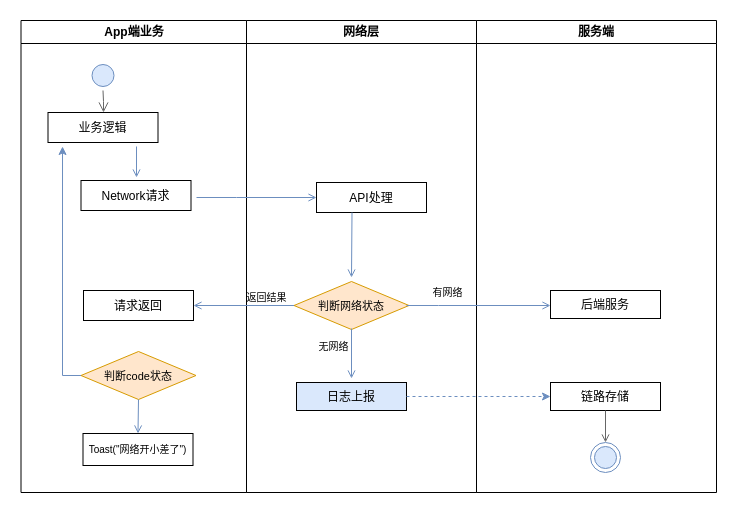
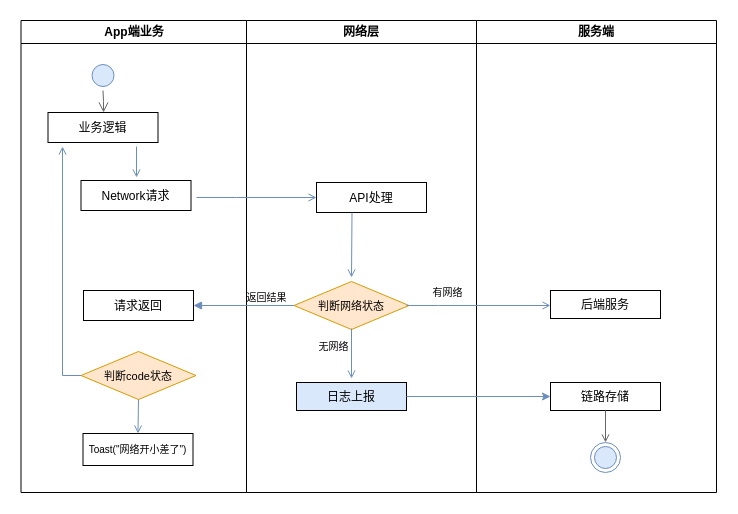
- <mxCell id="10" value="" style="endArrow=classic;strokeColor=#6c8ebf;endFill=1;rounded=0;entryX=0.132;entryY=1.133;entryDx=0;entryDy=0;entryPerimeter=0;fillColor=#dae8fc;exitX=0;exitY=0.5;exitDx=0;exitDy=0;" parent="2" source="9" target="5" edge="1"><mxGeometry relative="1" as="geometry"><mxPoint x="56.5" y="310" as="sourcePoint" /><mxPoint x="35.5" y="371" as="targetPoint" /><Array as="points"><mxPoint x="41.5" y="355" /></Array></mxGeometry></mxCell>
+ <mxCell id="10" value="" style="endArrow=open;strokeColor=#6c8ebf;endFill=1;rounded=0;entryX=0.132;entryY=1.133;entryDx=0;entryDy=0;entryPerimeter=0;fillColor=#dae8fc;exitX=0;exitY=0.5;exitDx=0;exitDy=0;" parent="2" source="9" target="5" edge="1"><mxGeometry relative="1" as="geometry"><mxPoint x="56.5" y="310" as="sourcePoint" /><mxPoint x="35.5" y="371" as="targetPoint" /><Array as="points"><mxPoint x="41.5" y="355" /></Array></mxGeometry></mxCell>
- <mxCell id="30" value="" style="endArrow=open;strokeColor=#6c8ebf;endFill=1;rounded=0;fillColor=#dae8fc;exitX=0;exitY=0.5;exitDx=0;exitDy=0;entryX=1;entryY=0.5;entryDx=0;entryDy=0;" parent="1" source="17" target="8" edge="1"><mxGeometry relative="1" as="geometry"><mxPoint x="24" y="384" as="targetPoint" /></mxGeometry></mxCell>
+ <mxCell id="30" value="" style="endArrow=block;strokeColor=#6c8ebf;endFill=1;rounded=0;fillColor=#dae8fc;exitX=0;exitY=0.5;exitDx=0;exitDy=0;entryX=1;entryY=0.5;entryDx=0;entryDy=0;" parent="1" source="17" target="8" edge="1"><mxGeometry relative="1" as="geometry"><mxPoint x="24" y="384" as="targetPoint" /></mxGeometry></mxCell>
- <mxCell id="29" value="" style="endArrow=classic;strokeColor=#6c8ebf;endFill=1;rounded=0;dashed=1;entryX=0;entryY=0.5;entryDx=0;entryDy=0;fillColor=#dae8fc;" parent="1" source="16" target="23" edge="1"><mxGeometry relative="1" as="geometry"><mxPoint x="450.345" y="520" as="targetPoint" /></mxGeometry></mxCell>
+ <mxCell id="29" value="" style="endArrow=classic;strokeColor=#6c8ebf;endFill=1;rounded=0;dashed=0;entryX=0;entryY=0.5;entryDx=0;entryDy=0;fillColor=#dae8fc;" parent="1" source="16" target="23" edge="1"><mxGeometry relative="1" as="geometry"><mxPoint x="450.345" y="520" as="targetPoint" /></mxGeometry></mxCell>
